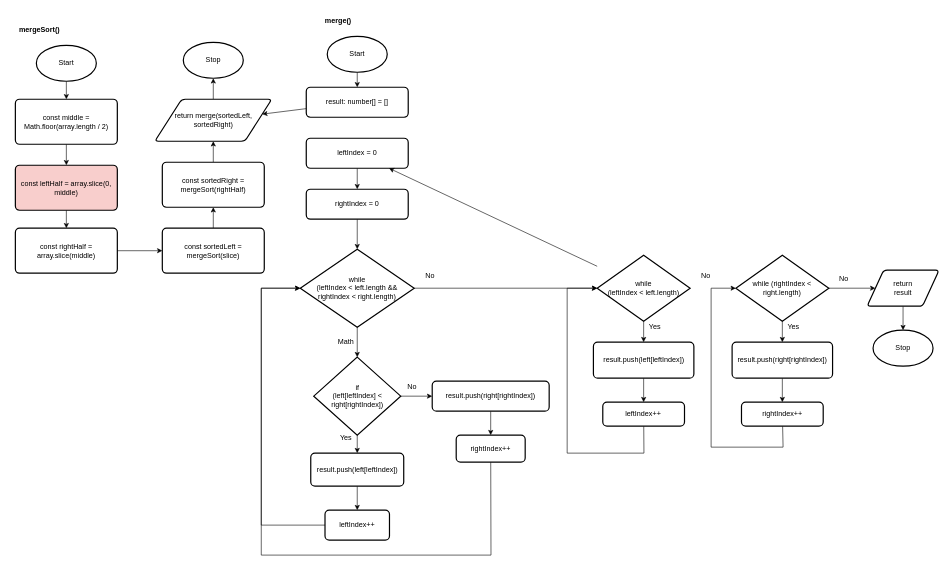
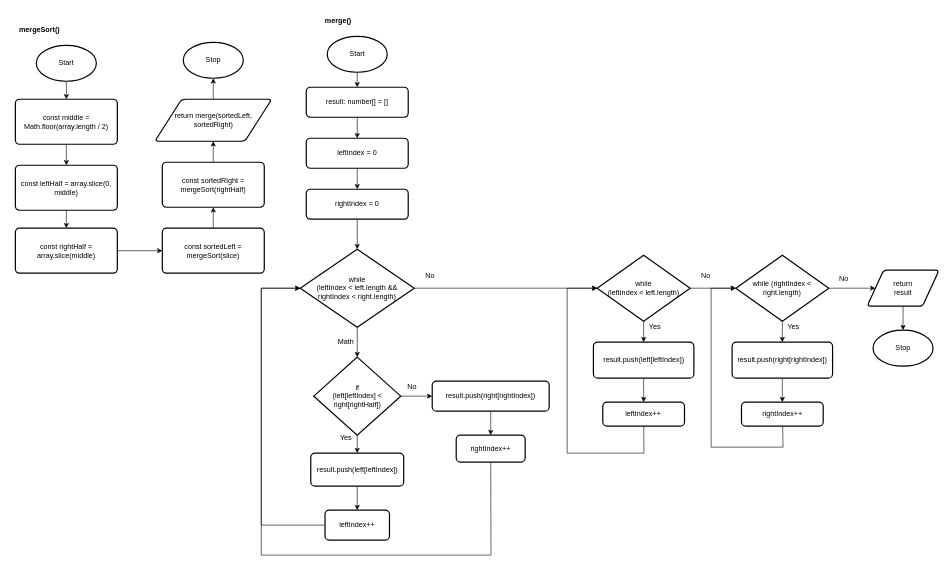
- <mxCell id="21" style="edgeStyle=none;html=1;" parent="1" source="22" target="17" edge="1"><mxGeometry relative="1" as="geometry" /></mxCell>
+ <mxCell id="21" style="edgeStyle=none;html=1;" parent="1" source="22" target="24" edge="1"><mxGeometry relative="1" as="geometry" /></mxCell>
- <mxCell id="9" value="const leftHalf = array.slice(0, middle)" style="rounded=1;whiteSpace=wrap;html=1;absoluteArcSize=1;arcSize=14;strokeWidth=2;fillColor=#f8cecc;" parent="1" vertex="1"><mxGeometry x="25" y="275" width="170" height="75" as="geometry" /></mxCell>
+ <mxCell id="9" value="const leftHalf = array.slice(0, middle)" style="rounded=1;whiteSpace=wrap;html=1;absoluteArcSize=1;arcSize=14;strokeWidth=2;" parent="1" vertex="1"><mxGeometry x="25" y="275" width="170" height="75" as="geometry" /></mxCell>
- <mxCell id="45" style="edgeStyle=none;rounded=0;html=1;" edge="1" parent="1" source="46" target="24"><mxGeometry relative="1" as="geometry" /></mxCell>
+ <mxCell id="45" style="edgeStyle=none;rounded=0;html=1;entryX=0;entryY=0.5;entryDx=0;entryDy=0;entryPerimeter=0;" edge="1" parent="1" source="46" target="55"><mxGeometry relative="1" as="geometry" /></mxCell>
- <mxCell id="32" value="if &lt;br&gt;(left[leftIndex] &amp;lt; right[rightIndex])" style="strokeWidth=2;html=1;shape=mxgraph.flowchart.decision;whiteSpace=wrap;" vertex="1" parent="1"><mxGeometry x="522.5" y="595" width="145" height="130" as="geometry" /></mxCell>
+ <mxCell id="32" value="if &lt;br&gt;(left[leftIndex] &amp;lt; right[rightHalf])" style="strokeWidth=2;html=1;shape=mxgraph.flowchart.decision;whiteSpace=wrap;" vertex="1" parent="1"><mxGeometry x="522.5" y="595" width="145" height="130" as="geometry" /></mxCell>
